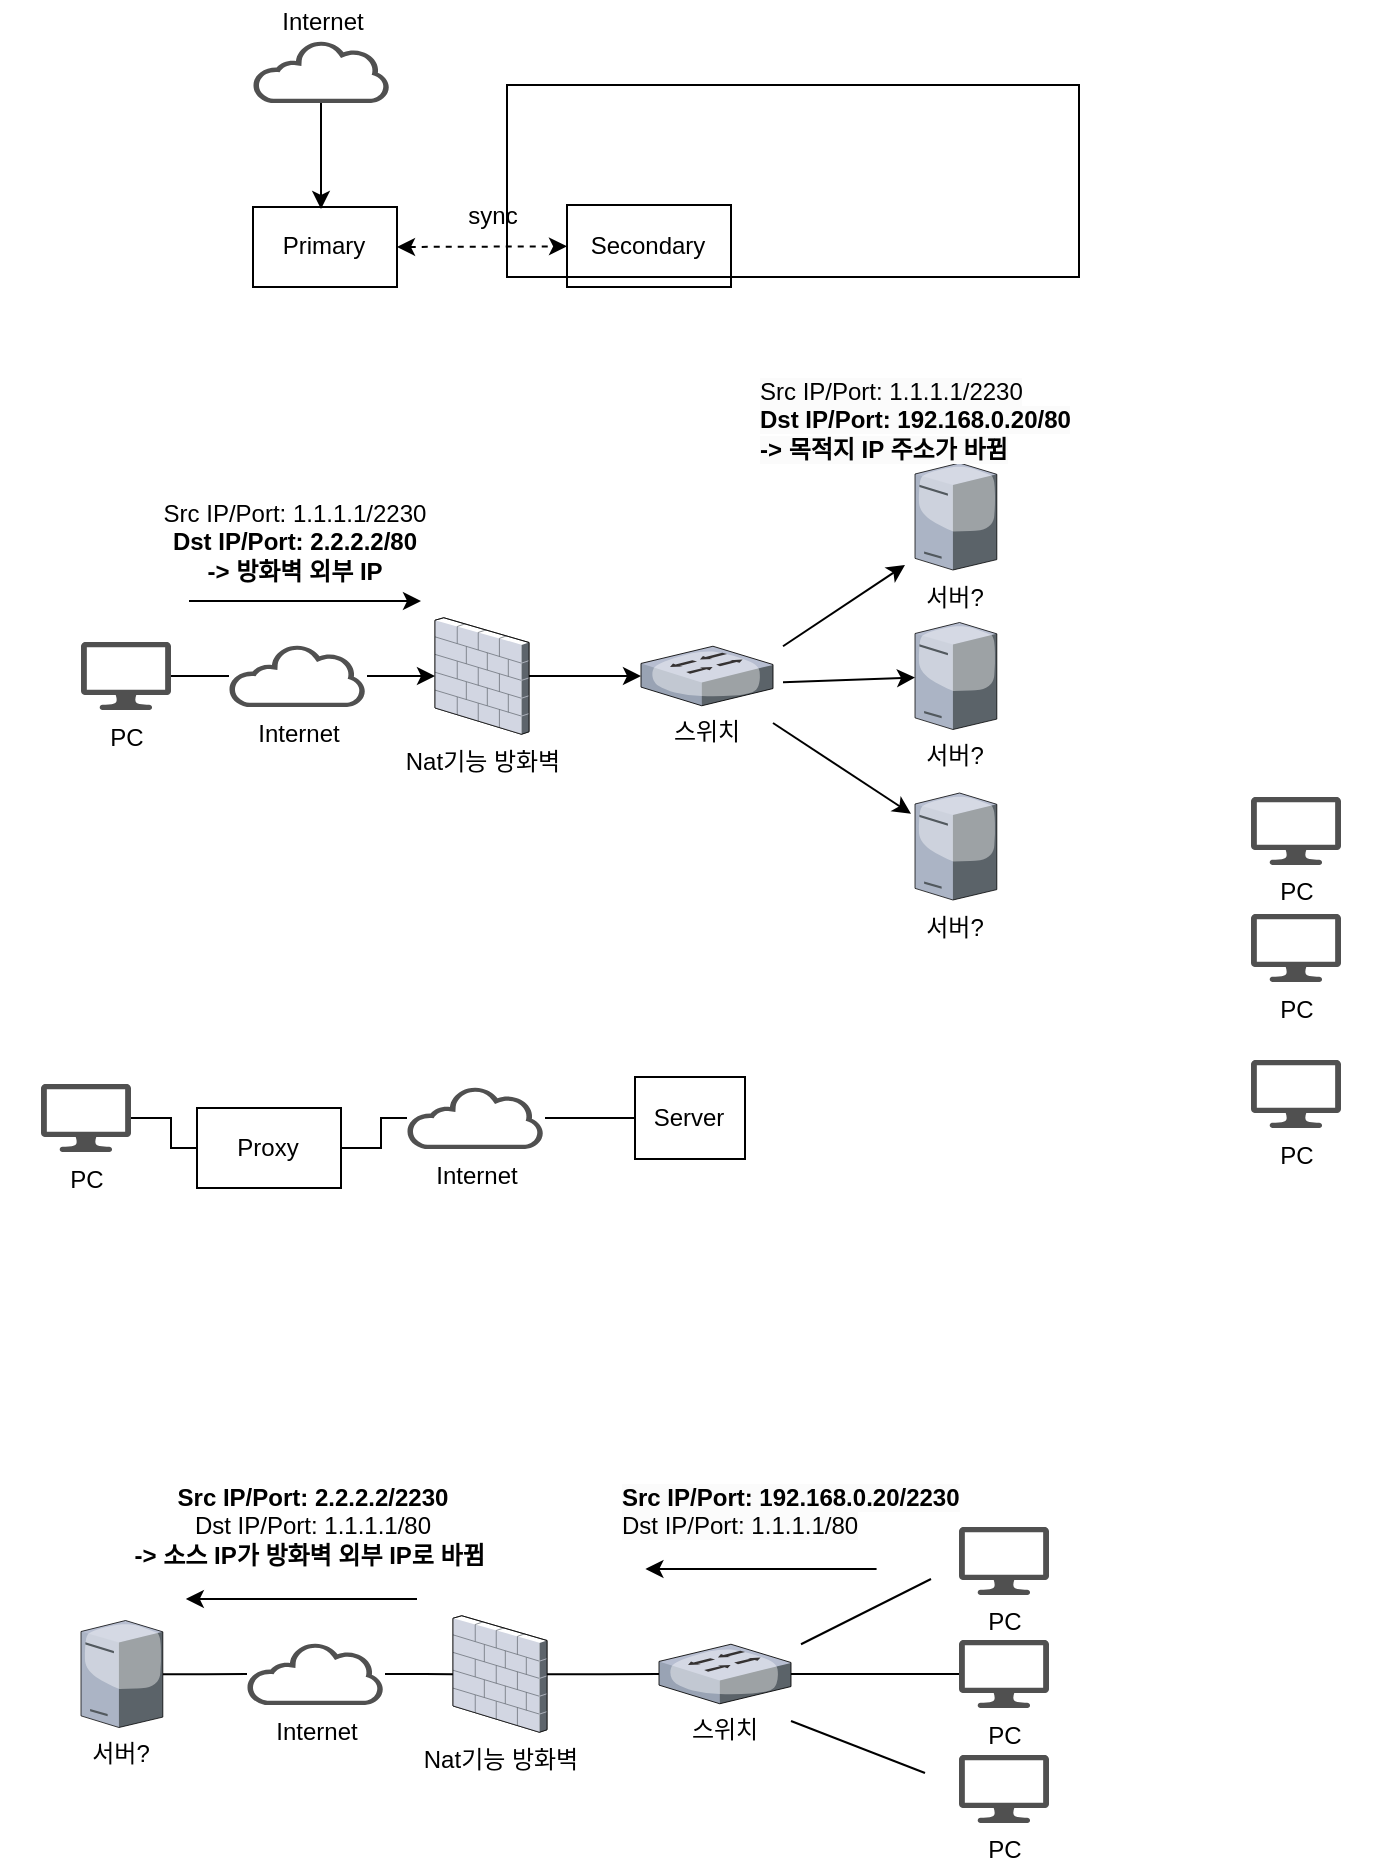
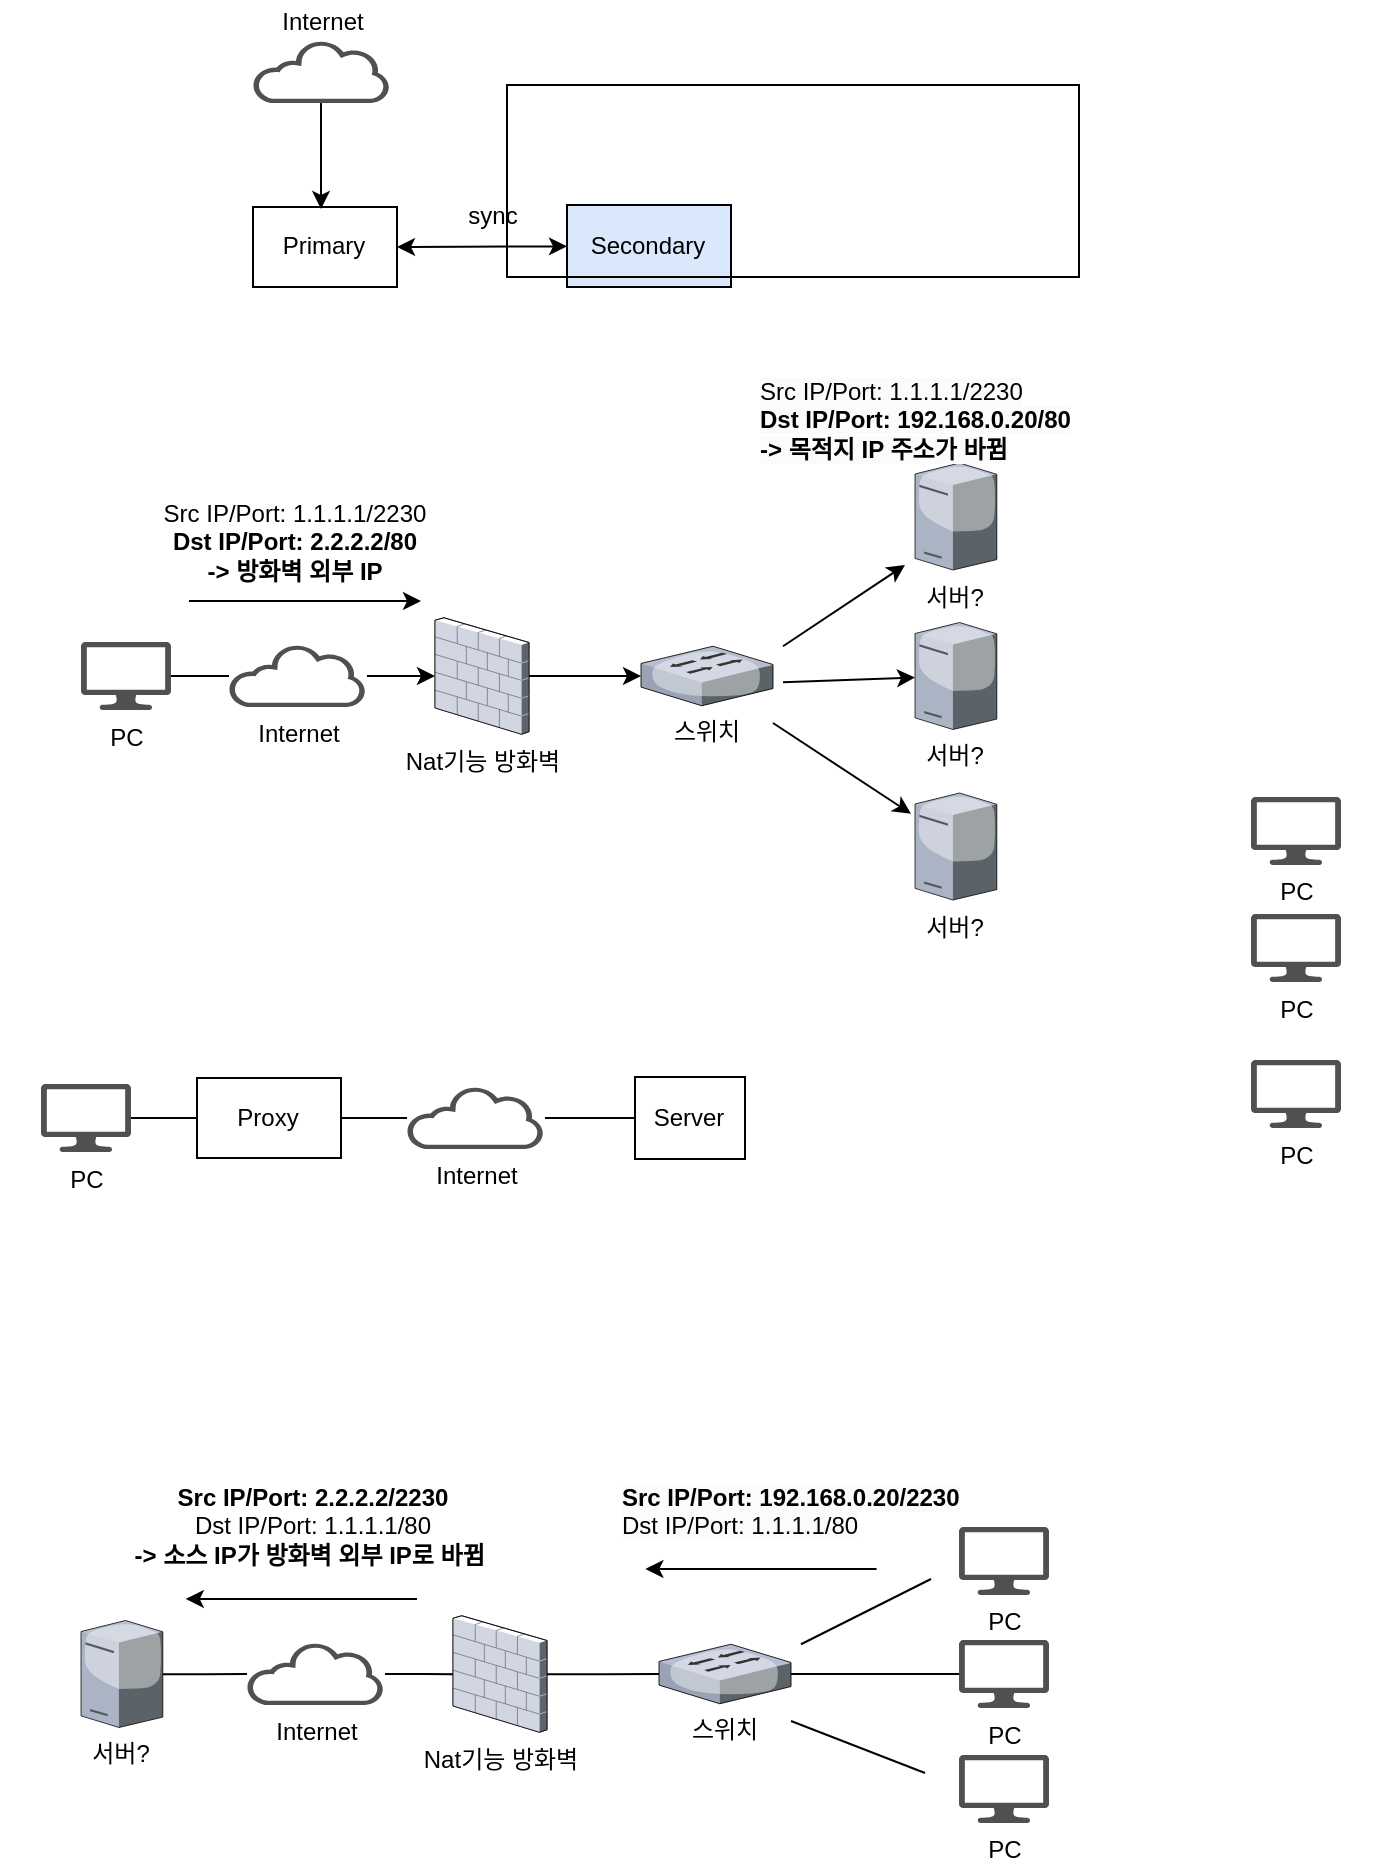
- <mxCell id="3" value="Secondary" style="whiteSpace=wrap;html=1;" parent="1" vertex="1"><mxGeometry x="283" y="102" width="82" height="41" as="geometry" /></mxCell>
+ <mxCell id="3" value="Secondary" style="whiteSpace=wrap;html=1;fillColor=#dae8fc;" parent="1" vertex="1"><mxGeometry x="283" y="102" width="82" height="41" as="geometry" /></mxCell>
- <mxCell id="4" value="" style="endArrow=classic;startArrow=classic;html=1;rounded=0;exitX=1;exitY=0.5;exitDx=0;exitDy=0;dashed=1;" parent="1" source="2" target="3" edge="1"><mxGeometry width="50" height="50" relative="1" as="geometry"><mxPoint x="207" y="132" as="sourcePoint" /><mxPoint x="282" y="129" as="targetPoint" /></mxGeometry></mxCell>
+ <mxCell id="4" value="" style="endArrow=classic;startArrow=classic;html=1;rounded=0;exitX=1;exitY=0.5;exitDx=0;exitDy=0;" parent="1" source="2" target="3" edge="1"><mxGeometry width="50" height="50" relative="1" as="geometry"><mxPoint x="207" y="132" as="sourcePoint" /><mxPoint x="282" y="129" as="targetPoint" /></mxGeometry></mxCell>
- <mxCell id="12" value="Proxy" style="whiteSpace=wrap;html=1;" parent="1" vertex="1"><mxGeometry x="98" y="553.5" width="72" height="40" as="geometry" /></mxCell>
+ <mxCell id="12" value="Proxy" style="whiteSpace=wrap;html=1;" parent="1" vertex="1"><mxGeometry x="98" y="538.5" width="72" height="40" as="geometry" /></mxCell>
